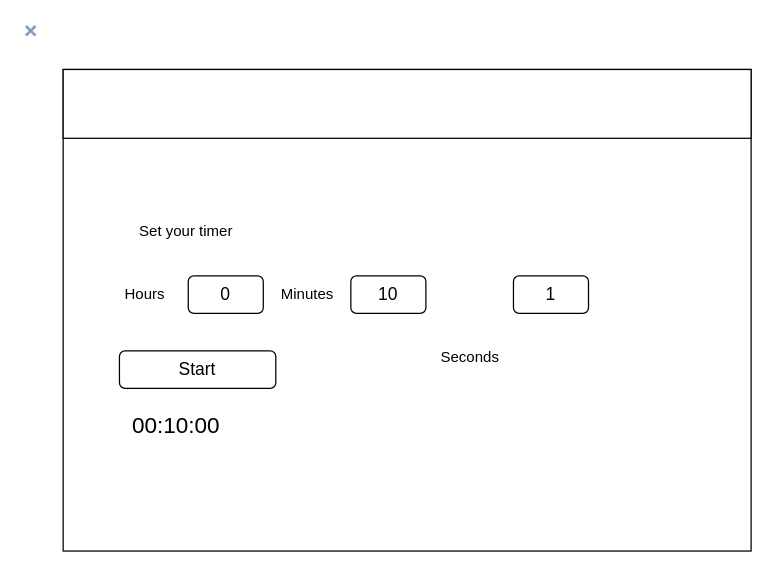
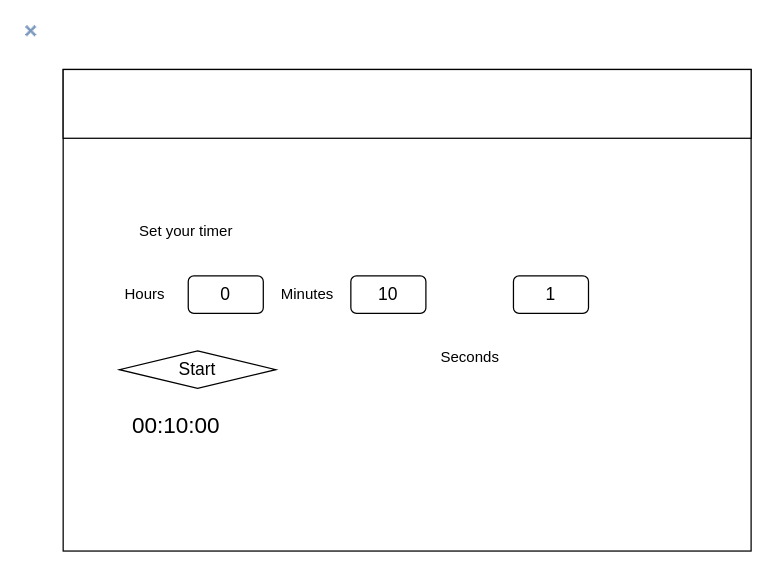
- <mxCell id="5" value="Start" style="rounded=1;whiteSpace=wrap;html=1;fontSize=14;" parent="1" vertex="1"><mxGeometry x="95" y="280" width="125" height="30" as="geometry" /></mxCell>
+ <mxCell id="5" value="Start" style="rhombus;whiteSpace=wrap;html=1;fontSize=14;" parent="1" vertex="1"><mxGeometry x="95" y="280" width="125" height="30" as="geometry" /></mxCell>
